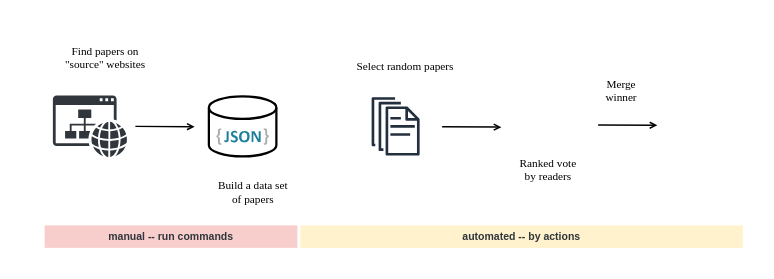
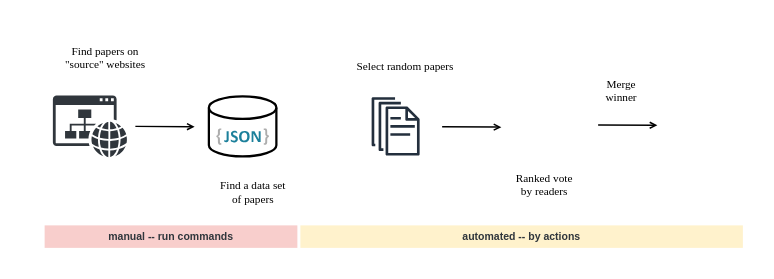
- <mxCell id="10" value="Ranked&amp;nbsp;vote&lt;br&gt;by readers" style="text;html=1;strokeColor=none;fillColor=none;align=center;verticalAlign=middle;whiteSpace=wrap;rounded=0;fontFamily=Tahoma;fontSize=15;" parent="1" vertex="1"><mxGeometry x="673" y="210.11" width="115" height="30" as="geometry" /></mxCell>
+ <mxCell id="10" value="Ranked&amp;nbsp;vote&lt;br&gt;by readers" style="text;html=1;strokeColor=none;fillColor=none;align=center;verticalAlign=middle;whiteSpace=wrap;rounded=0;fontFamily=Tahoma;fontSize=15;" parent="1" vertex="1"><mxGeometry x="668" y="230.11" width="115" height="30" as="geometry" /></mxCell>
- <mxCell id="7" value="Build a data set &lt;br&gt;of papers" style="text;html=1;strokeColor=none;fillColor=none;align=center;verticalAlign=middle;whiteSpace=wrap;rounded=0;fontFamily=Tahoma;fontSize=15;" parent="1" vertex="1"><mxGeometry x="252" y="240" width="170" height="30" as="geometry" /></mxCell>
+ <mxCell id="7" value="Find a data set &lt;br&gt;of papers" style="text;html=1;strokeColor=none;fillColor=none;align=center;verticalAlign=middle;whiteSpace=wrap;rounded=0;fontFamily=Tahoma;fontSize=15;" parent="1" vertex="1"><mxGeometry x="252" y="240" width="170" height="30" as="geometry" /></mxCell>
